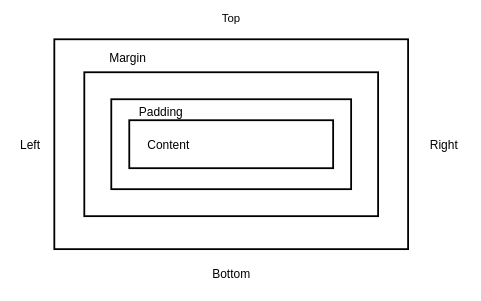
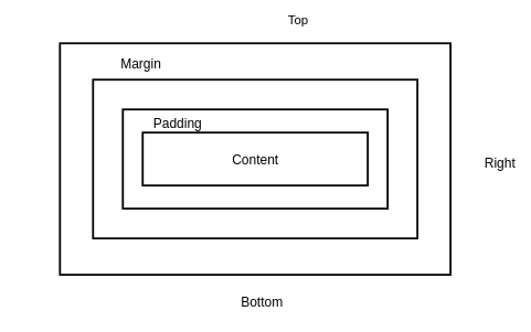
- <mxCell id="9" value="&lt;span style=&quot;font-size: 19px&quot;&gt;Top&lt;/span&gt;" style="text;html=1;strokeColor=none;fillColor=none;align=center;verticalAlign=middle;whiteSpace=wrap;rounded=0;" vertex="1" parent="1"><mxGeometry x="365" y="20" width="40" height="20" as="geometry" /></mxCell>
+ <mxCell id="9" value="&lt;span style=&quot;font-size: 19px&quot;&gt;Top&lt;/span&gt;" style="text;html=1;strokeColor=none;fillColor=none;align=center;verticalAlign=middle;whiteSpace=wrap;rounded=0;" vertex="1" parent="1"><mxGeometry x="430" y="20" width="40" height="20" as="geometry" /></mxCell>
- <mxCell id="12" value="&lt;span style=&quot;font-size: 20px&quot;&gt;Left&lt;/span&gt;" style="text;html=1;strokeColor=none;fillColor=none;align=center;verticalAlign=middle;whiteSpace=wrap;rounded=0;" vertex="1" parent="1"><mxGeometry x="20" y="220" width="60" height="40" as="geometry" /></mxCell>
- <mxCell id="8" value="&lt;font style=&quot;font-size: 20px&quot;&gt;Content&lt;/font&gt;" style="text;html=1;strokeColor=none;fillColor=none;align=center;verticalAlign=middle;whiteSpace=wrap;rounded=0;" vertex="1" parent="1"><mxGeometry x="218" y="220" width="125" height="40" as="geometry" /></mxCell>
+ <mxCell id="8" value="&lt;font style=&quot;font-size: 20px&quot;&gt;Content&lt;/font&gt;" style="text;html=1;strokeColor=none;fillColor=none;align=center;verticalAlign=middle;whiteSpace=wrap;rounded=0;" vertex="1" parent="1"><mxGeometry x="323" y="220" width="125" height="40" as="geometry" /></mxCell>
- <mxCell id="10" value="&lt;span style=&quot;font-size: 20px&quot;&gt;Right&lt;/span&gt;" style="text;html=1;strokeColor=none;fillColor=none;align=center;verticalAlign=middle;whiteSpace=wrap;rounded=0;" vertex="1" parent="1"><mxGeometry x="700" y="220" width="80" height="40" as="geometry" /></mxCell>
+ <mxCell id="10" value="&lt;span style=&quot;font-size: 20px&quot;&gt;Right&lt;/span&gt;" style="text;html=1;strokeColor=none;fillColor=none;align=center;verticalAlign=middle;whiteSpace=wrap;rounded=0;" vertex="1" parent="1"><mxGeometry x="715" y="225" width="80" height="40" as="geometry" /></mxCell>
- <mxCell id="11" value="&lt;font style=&quot;font-size: 20px&quot;&gt;Bottom&lt;/font&gt;" style="text;html=1;strokeColor=none;fillColor=none;align=center;verticalAlign=middle;whiteSpace=wrap;rounded=0;" vertex="1" parent="1"><mxGeometry x="343" y="430" width="85" height="50" as="geometry" /></mxCell>
+ <mxCell id="11" value="&lt;font style=&quot;font-size: 20px&quot;&gt;Bottom&lt;/font&gt;" style="text;html=1;strokeColor=none;fillColor=none;align=center;verticalAlign=middle;whiteSpace=wrap;rounded=0;" vertex="1" parent="1"><mxGeometry x="353" y="430" width="85" height="50" as="geometry" /></mxCell>
